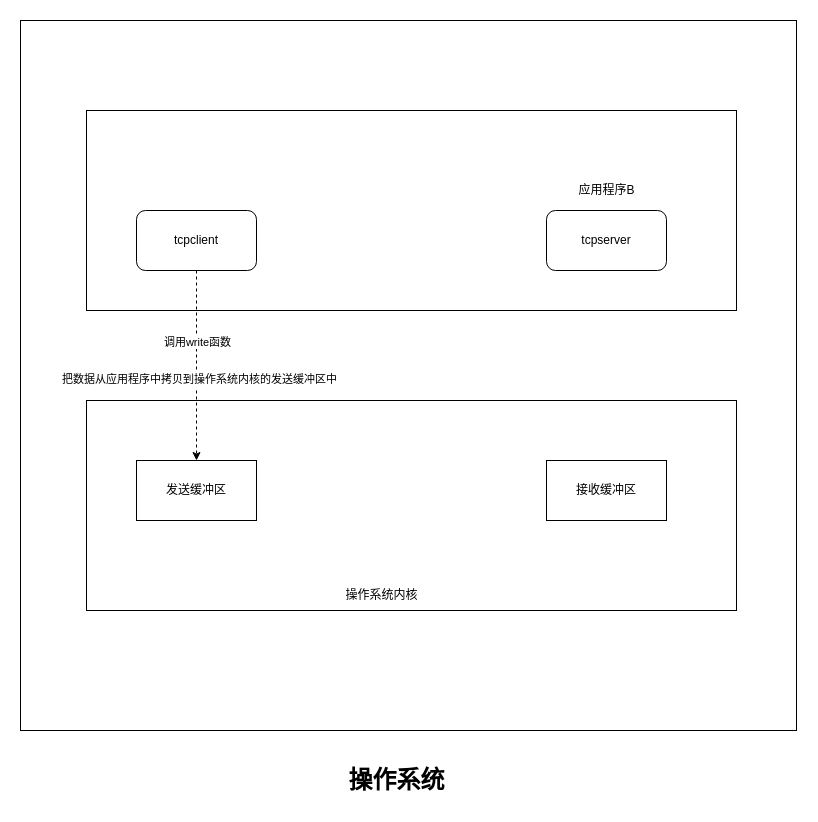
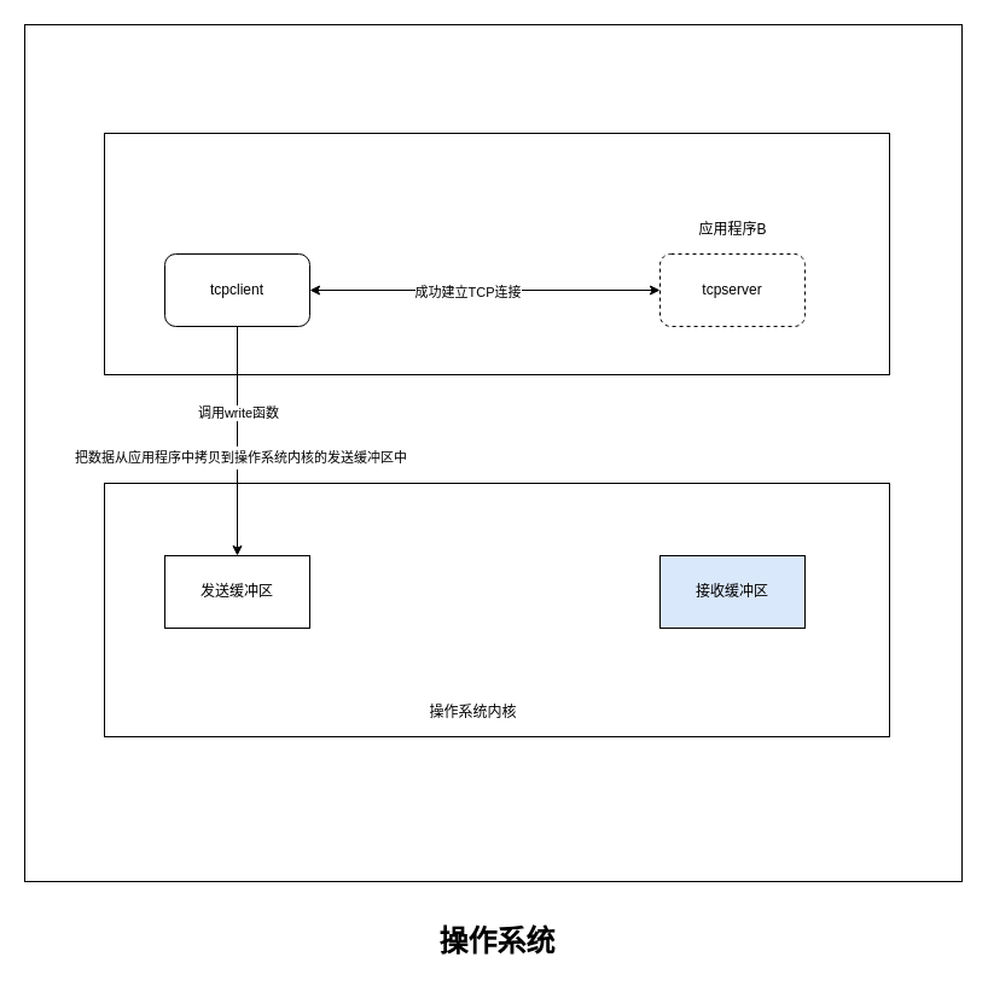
+ <mxCell id="14" value="" style="endArrow=classic;startArrow=classic;html=1;rounded=0;entryX=0;entryY=0.5;entryDx=0;entryDy=0;" parent="1" source="9" target="10" edge="1"><mxGeometry width="50" height="50" relative="1" as="geometry"><mxPoint x="386" y="270" as="sourcePoint" /><mxPoint x="436" y="220" as="targetPoint" /></mxGeometry></mxCell>
+ <mxCell id="15" value="成功建立TCP连接" style="edgeLabel;html=1;align=center;verticalAlign=middle;resizable=0;points=[];" parent="14" vertex="1" connectable="0"><mxGeometry x="-0.106" y="-1" relative="1" as="geometry"><mxPoint as="offset" /></mxGeometry></mxCell>
- <mxCell id="10" value="tcpserver" style="rounded=1;whiteSpace=wrap;html=1;" parent="1" vertex="1"><mxGeometry x="546" y="210" width="120" height="60" as="geometry" /></mxCell>
+ <mxCell id="10" value="tcpserver" style="rounded=1;whiteSpace=wrap;html=1;dashed=1;" parent="1" vertex="1"><mxGeometry x="546" y="210" width="120" height="60" as="geometry" /></mxCell>
- <mxCell id="5" style="edgeStyle=orthogonalEdgeStyle;rounded=0;orthogonalLoop=1;jettySize=auto;html=1;exitX=0.5;exitY=1;exitDx=0;exitDy=0;entryX=0.5;entryY=0;entryDx=0;entryDy=0;dashed=1;" parent="1" source="9" target="12" edge="1"><mxGeometry relative="1" as="geometry" /></mxCell>
+ <mxCell id="5" style="edgeStyle=orthogonalEdgeStyle;rounded=0;orthogonalLoop=1;jettySize=auto;html=1;exitX=0.5;exitY=1;exitDx=0;exitDy=0;entryX=0.5;entryY=0;entryDx=0;entryDy=0;" parent="1" source="9" target="12" edge="1"><mxGeometry relative="1" as="geometry" /></mxCell>
- <mxCell id="17" value="接收缓冲区" style="rounded=0;whiteSpace=wrap;html=1;" vertex="1" parent="1"><mxGeometry x="546" y="460" width="120" height="60" as="geometry" /></mxCell>
+ <mxCell id="17" value="接收缓冲区" style="rounded=0;whiteSpace=wrap;html=1;fillColor=#dae8fc;" vertex="1" parent="1"><mxGeometry x="546" y="460" width="120" height="60" as="geometry" /></mxCell>
- <mxCell id="16" value="操作系统内核" style="text;html=1;align=center;verticalAlign=middle;resizable=0;points=[];autosize=1;strokeColor=none;fillColor=none;" parent="1" vertex="1"><mxGeometry x="336" y="585" width="90" height="20" as="geometry" /></mxCell>
+ <mxCell id="16" value="操作系统内核" style="text;html=1;align=center;verticalAlign=middle;resizable=0;points=[];autosize=1;strokeColor=none;fillColor=none;" parent="1" vertex="1"><mxGeometry x="346" y="580" width="90" height="20" as="geometry" /></mxCell>
- <mxCell id="11" value="操作系统" style="text;strokeColor=none;fillColor=none;html=1;fontSize=24;fontStyle=1;verticalAlign=middle;align=center;" parent="1" vertex="1"><mxGeometry x="346" y="760" width="100" height="40" as="geometry" /></mxCell>
+ <mxCell id="11" value="操作系统" style="text;strokeColor=none;fillColor=none;html=1;fontSize=24;fontStyle=1;verticalAlign=middle;align=center;" parent="1" vertex="1"><mxGeometry x="361" y="760" width="100" height="40" as="geometry" /></mxCell>
